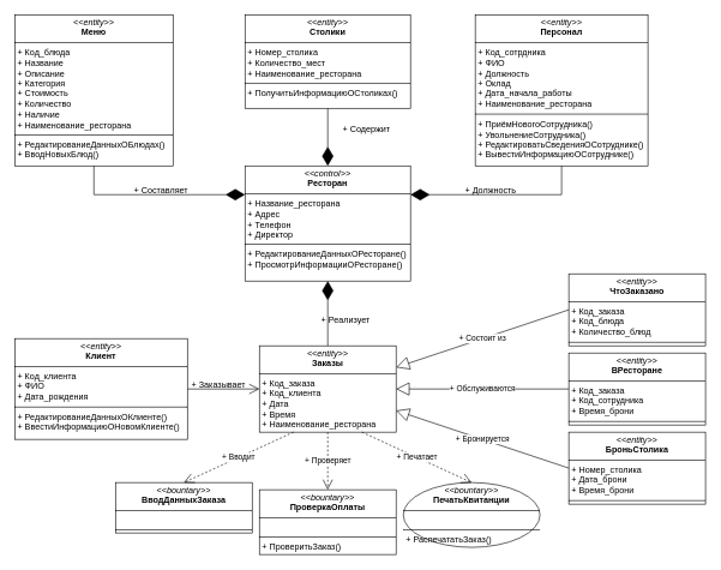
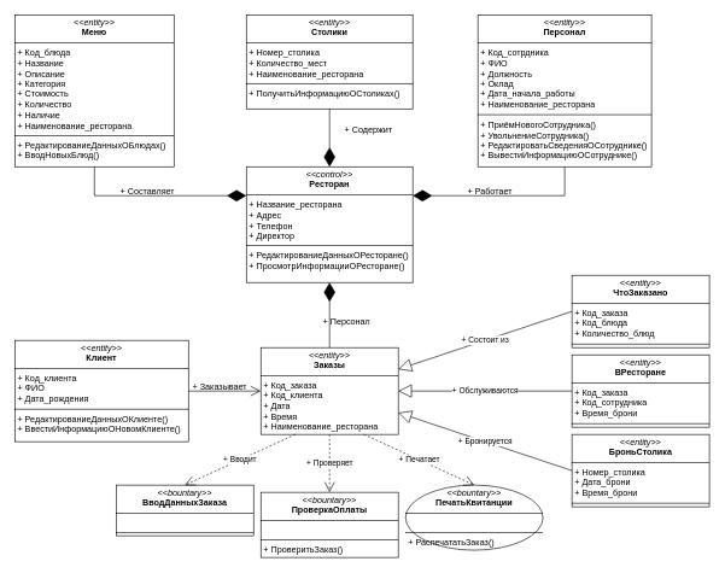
- <mxCell id="29" value="+ Составляет" style="text;strokeColor=none;fillColor=none;align=left;verticalAlign=top;spacingLeft=4;spacingRight=4;overflow=hidden;rotatable=0;points=[[0,0.5],[1,0.5]];portConstraint=eastwest;whiteSpace=wrap;html=1;" parent="1" vertex="1"><mxGeometry x="180" y="250" width="100" height="26" as="geometry" /></mxCell>
+ <mxCell id="29" value="+ Составляет" style="text;strokeColor=none;fillColor=none;align=left;verticalAlign=top;spacingLeft=4;spacingRight=4;overflow=hidden;rotatable=0;points=[[0,0.5],[1,0.5]];portConstraint=eastwest;whiteSpace=wrap;html=1;" parent="1" vertex="1"><mxGeometry x="160" y="250" width="100" height="26" as="geometry" /></mxCell>
- <mxCell id="27" value="+ Должность" style="text;strokeColor=none;fillColor=none;align=left;verticalAlign=top;spacingLeft=4;spacingRight=4;overflow=hidden;rotatable=0;points=[[0,0.5],[1,0.5]];portConstraint=eastwest;whiteSpace=wrap;html=1;" parent="1" vertex="1"><mxGeometry x="640" y="250" width="100" height="26" as="geometry" /></mxCell>
+ <mxCell id="27" value="+ Работает" style="text;strokeColor=none;fillColor=none;align=left;verticalAlign=top;spacingLeft=4;spacingRight=4;overflow=hidden;rotatable=0;points=[[0,0.5],[1,0.5]];portConstraint=eastwest;whiteSpace=wrap;html=1;" parent="1" vertex="1"><mxGeometry x="640" y="250" width="100" height="26" as="geometry" /></mxCell>
- <mxCell id="30" value="+ Реализует" style="text;strokeColor=none;fillColor=none;align=left;verticalAlign=top;spacingLeft=4;spacingRight=4;overflow=hidden;rotatable=0;points=[[0,0.5],[1,0.5]];portConstraint=eastwest;whiteSpace=wrap;html=1;" parent="1" vertex="1"><mxGeometry x="440" y="430" width="100" height="26" as="geometry" /></mxCell>
+ <mxCell id="30" value="+ Персонал" style="text;strokeColor=none;fillColor=none;align=left;verticalAlign=top;spacingLeft=4;spacingRight=4;overflow=hidden;rotatable=0;points=[[0,0.5],[1,0.5]];portConstraint=eastwest;whiteSpace=wrap;html=1;" parent="1" vertex="1"><mxGeometry x="440" y="430" width="100" height="26" as="geometry" /></mxCell>
